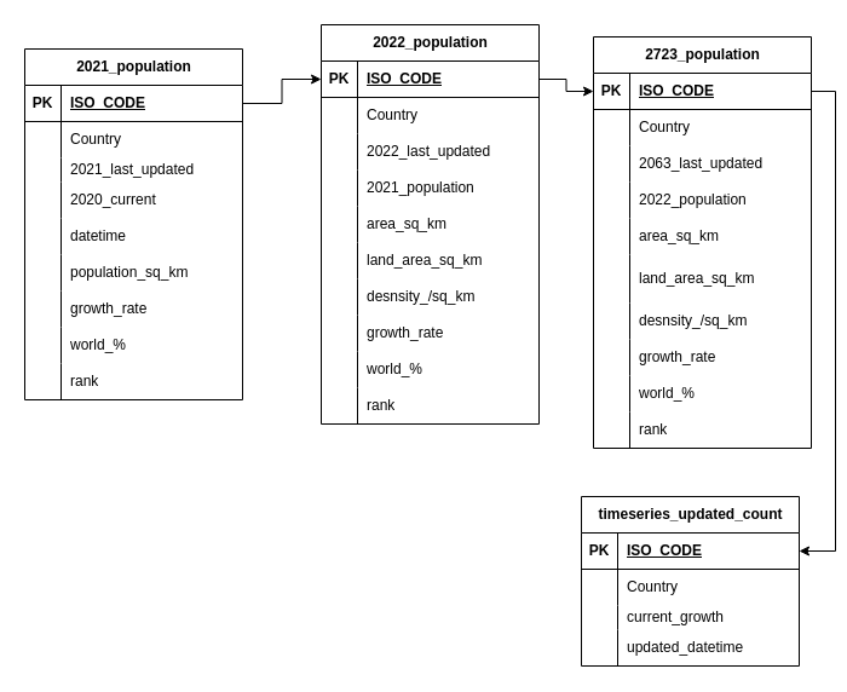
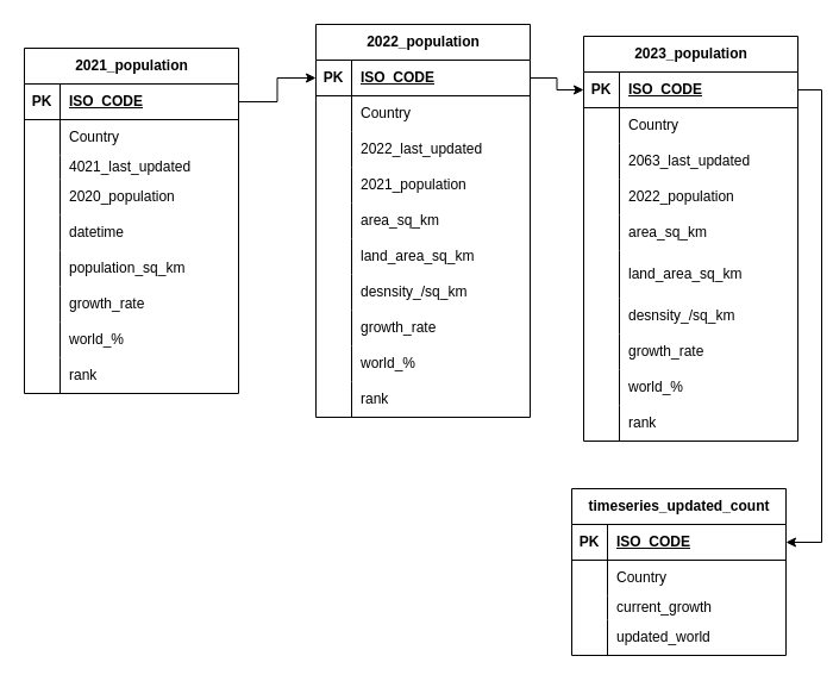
- <mxCell id="61" value="&lt;div&gt;2723_population&lt;/div&gt;" style="shape=table;startSize=30;container=1;collapsible=1;childLayout=tableLayout;fixedRows=1;rowLines=0;fontStyle=1;align=center;resizeLast=1;html=1;" parent="1" vertex="1"><mxGeometry x="490" y="30" width="180" height="340" as="geometry" /></mxCell>
+ <mxCell id="61" value="&lt;div&gt;2023_population&lt;/div&gt;" style="shape=table;startSize=30;container=1;collapsible=1;childLayout=tableLayout;fixedRows=1;rowLines=0;fontStyle=1;align=center;resizeLast=1;html=1;" parent="1" vertex="1"><mxGeometry x="490" y="30" width="180" height="340" as="geometry" /></mxCell>
- <mxCell id="42" value="2021_last_updated" style="shape=partialRectangle;connectable=0;fillColor=none;top=0;left=0;bottom=0;right=0;align=left;spacingLeft=6;overflow=hidden;whiteSpace=wrap;html=1;" parent="40" vertex="1"><mxGeometry x="30" width="150" height="20" as="geometry"><mxRectangle width="150" height="20" as="alternateBounds" /></mxGeometry></mxCell>
+ <mxCell id="42" value="4021_last_updated" style="shape=partialRectangle;connectable=0;fillColor=none;top=0;left=0;bottom=0;right=0;align=left;spacingLeft=6;overflow=hidden;whiteSpace=wrap;html=1;" parent="40" vertex="1"><mxGeometry x="30" width="150" height="20" as="geometry"><mxRectangle width="150" height="20" as="alternateBounds" /></mxGeometry></mxCell>
- <mxCell id="45" value="2020_current" style="shape=partialRectangle;connectable=0;fillColor=none;top=0;left=0;bottom=0;right=0;align=left;spacingLeft=6;overflow=hidden;whiteSpace=wrap;html=1;" parent="43" vertex="1"><mxGeometry x="30" width="150" height="30" as="geometry"><mxRectangle width="150" height="30" as="alternateBounds" /></mxGeometry></mxCell>
+ <mxCell id="45" value="2020_population" style="shape=partialRectangle;connectable=0;fillColor=none;top=0;left=0;bottom=0;right=0;align=left;spacingLeft=6;overflow=hidden;whiteSpace=wrap;html=1;" parent="43" vertex="1"><mxGeometry x="30" width="150" height="30" as="geometry"><mxRectangle width="150" height="30" as="alternateBounds" /></mxGeometry></mxCell>
- <mxCell id="104" value="updated_datetime" style="shape=partialRectangle;connectable=0;fillColor=none;top=0;left=0;bottom=0;right=0;align=left;spacingLeft=6;overflow=hidden;whiteSpace=wrap;html=1;" vertex="1" parent="102"><mxGeometry x="30" width="150" height="30" as="geometry"><mxRectangle width="150" height="30" as="alternateBounds" /></mxGeometry></mxCell>
+ <mxCell id="104" value="updated_world" style="shape=partialRectangle;connectable=0;fillColor=none;top=0;left=0;bottom=0;right=0;align=left;spacingLeft=6;overflow=hidden;whiteSpace=wrap;html=1;" vertex="1" parent="102"><mxGeometry x="30" width="150" height="30" as="geometry"><mxRectangle width="150" height="30" as="alternateBounds" /></mxGeometry></mxCell>
